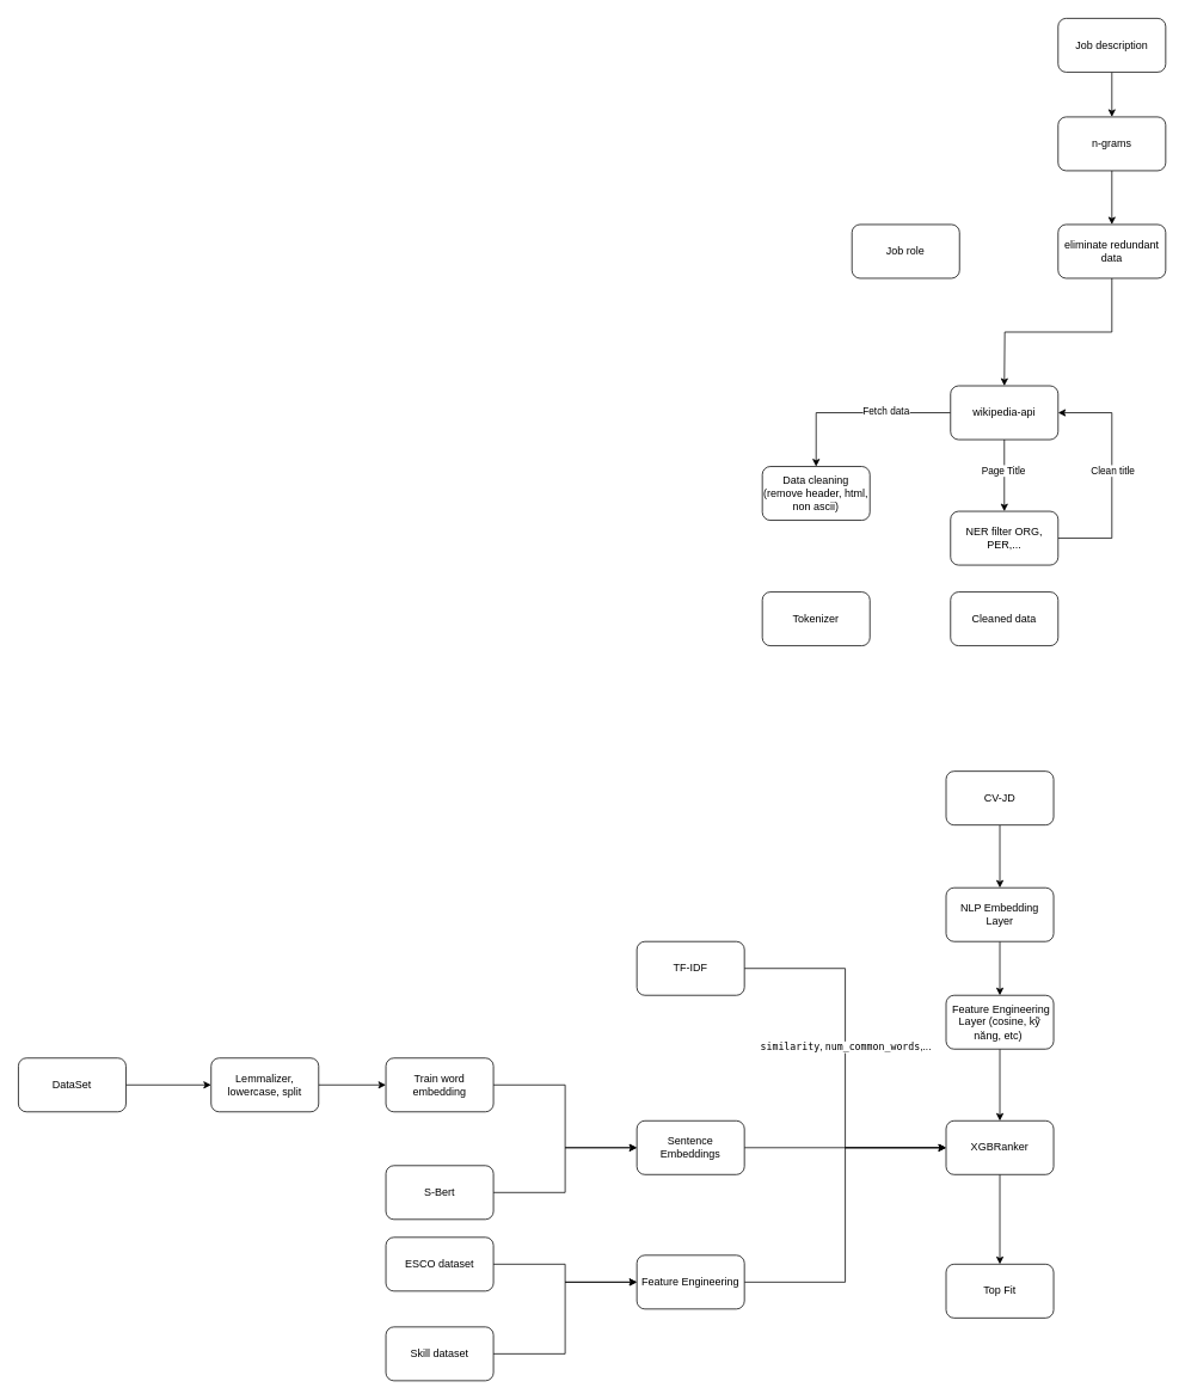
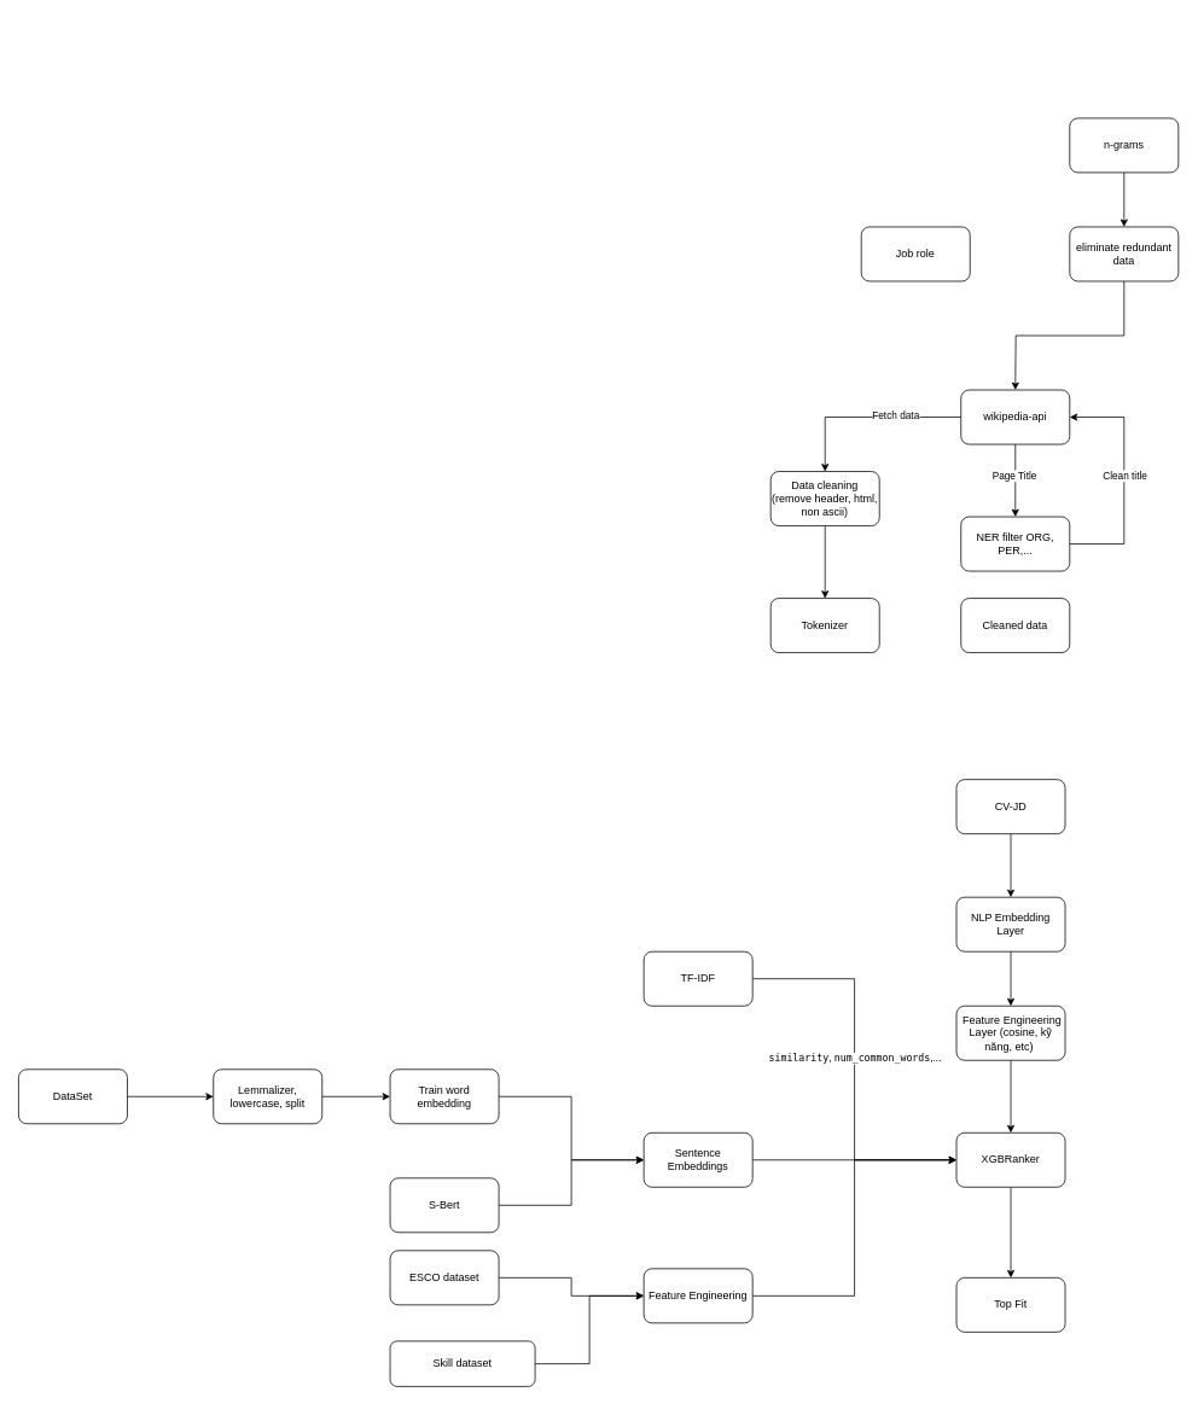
- <mxCell id="33" value="Job description" style="rounded=1;whiteSpace=wrap;html=1;" parent="1" vertex="1"><mxGeometry x="1180" y="20" width="120" height="60" as="geometry" /></mxCell>
- <mxCell id="32" style="edgeStyle=orthogonalEdgeStyle;rounded=0;orthogonalLoop=1;jettySize=auto;html=1;exitX=0.5;exitY=1;exitDx=0;exitDy=0;entryX=0.5;entryY=0;entryDx=0;entryDy=0;" parent="1" source="33" target="35" edge="1"><mxGeometry relative="1" as="geometry" /></mxCell>
+ <mxCell id="10" style="edgeStyle=orthogonalEdgeStyle;rounded=0;orthogonalLoop=1;jettySize=auto;html=1;exitX=0.5;exitY=1;exitDx=0;exitDy=0;entryX=0.5;entryY=0;entryDx=0;entryDy=0;" parent="1" source="11" target="12" edge="1"><mxGeometry relative="1" as="geometry" /></mxCell>
- <mxCell id="48" value="Skill dataset" style="rounded=1;whiteSpace=wrap;html=1;" vertex="1" parent="1"><mxGeometry x="430" y="1480" width="120" height="60" as="geometry" /></mxCell>
+ <mxCell id="48" value="Skill dataset" style="rounded=1;whiteSpace=wrap;html=1;" vertex="1" parent="1"><mxGeometry x="430" y="1480" width="160" height="50" as="geometry" /></mxCell>
